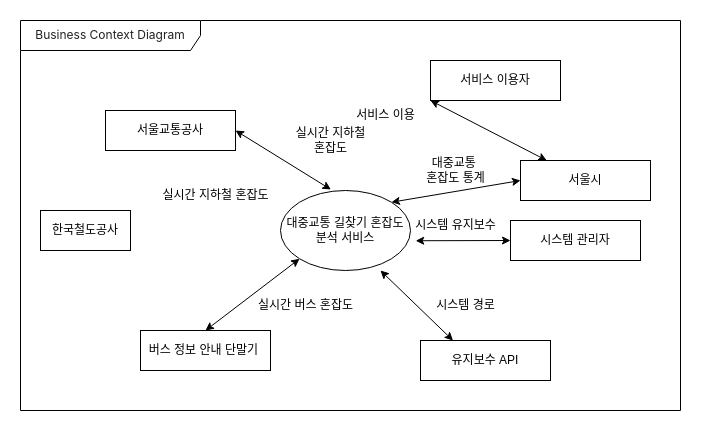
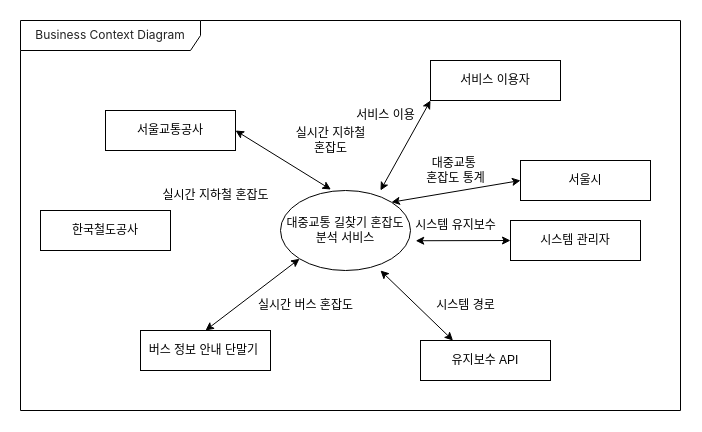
- <mxCell id="16" value="" style="endArrow=classic;startArrow=classic;html=1;rounded=0;exitX=0;exitY=1;exitDx=0;exitDy=0;" edge="1" parent="2" source="7" target="21"><mxGeometry width="50" height="50" relative="1" as="geometry"><mxPoint x="260" y="110" as="sourcePoint" /><mxPoint x="320" y="179" as="targetPoint" /></mxGeometry></mxCell>
+ <mxCell id="16" value="" style="endArrow=classic;startArrow=classic;html=1;rounded=0;entryX=0.769;entryY=0;entryDx=0;entryDy=0;exitX=0;exitY=1;exitDx=0;exitDy=0;entryPerimeter=0;" edge="1" parent="2" source="7" target="3"><mxGeometry width="50" height="50" relative="1" as="geometry"><mxPoint x="260" y="110" as="sourcePoint" /><mxPoint x="320" y="179" as="targetPoint" /></mxGeometry></mxCell>
- <mxCell id="5" value="한국철도공사" style="rounded=0;whiteSpace=wrap;html=1;" vertex="1" parent="2"><mxGeometry x="20" y="190" width="90" height="40" as="geometry" /></mxCell>
+ <mxCell id="5" value="한국철도공사" style="rounded=0;whiteSpace=wrap;html=1;" vertex="1" parent="2"><mxGeometry x="20" y="190" width="130" height="40" as="geometry" /></mxCell>
